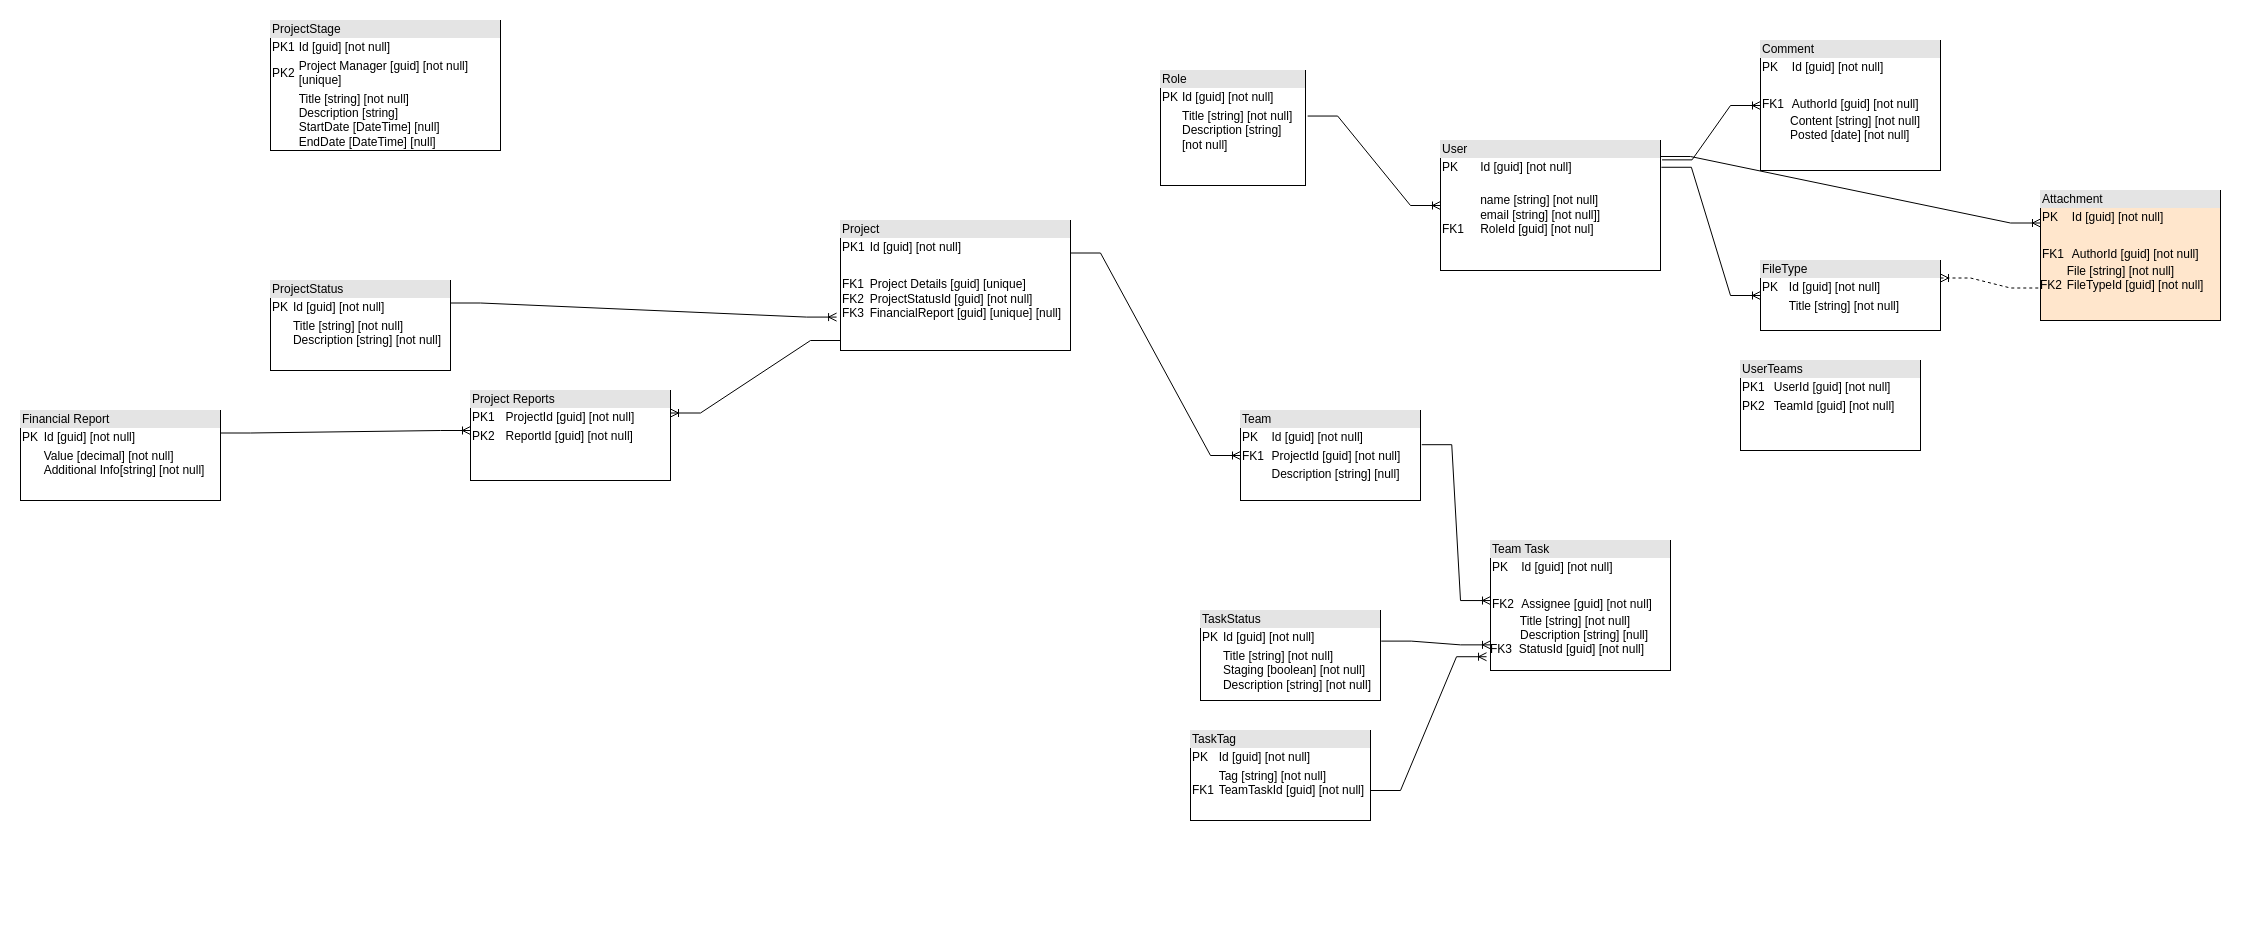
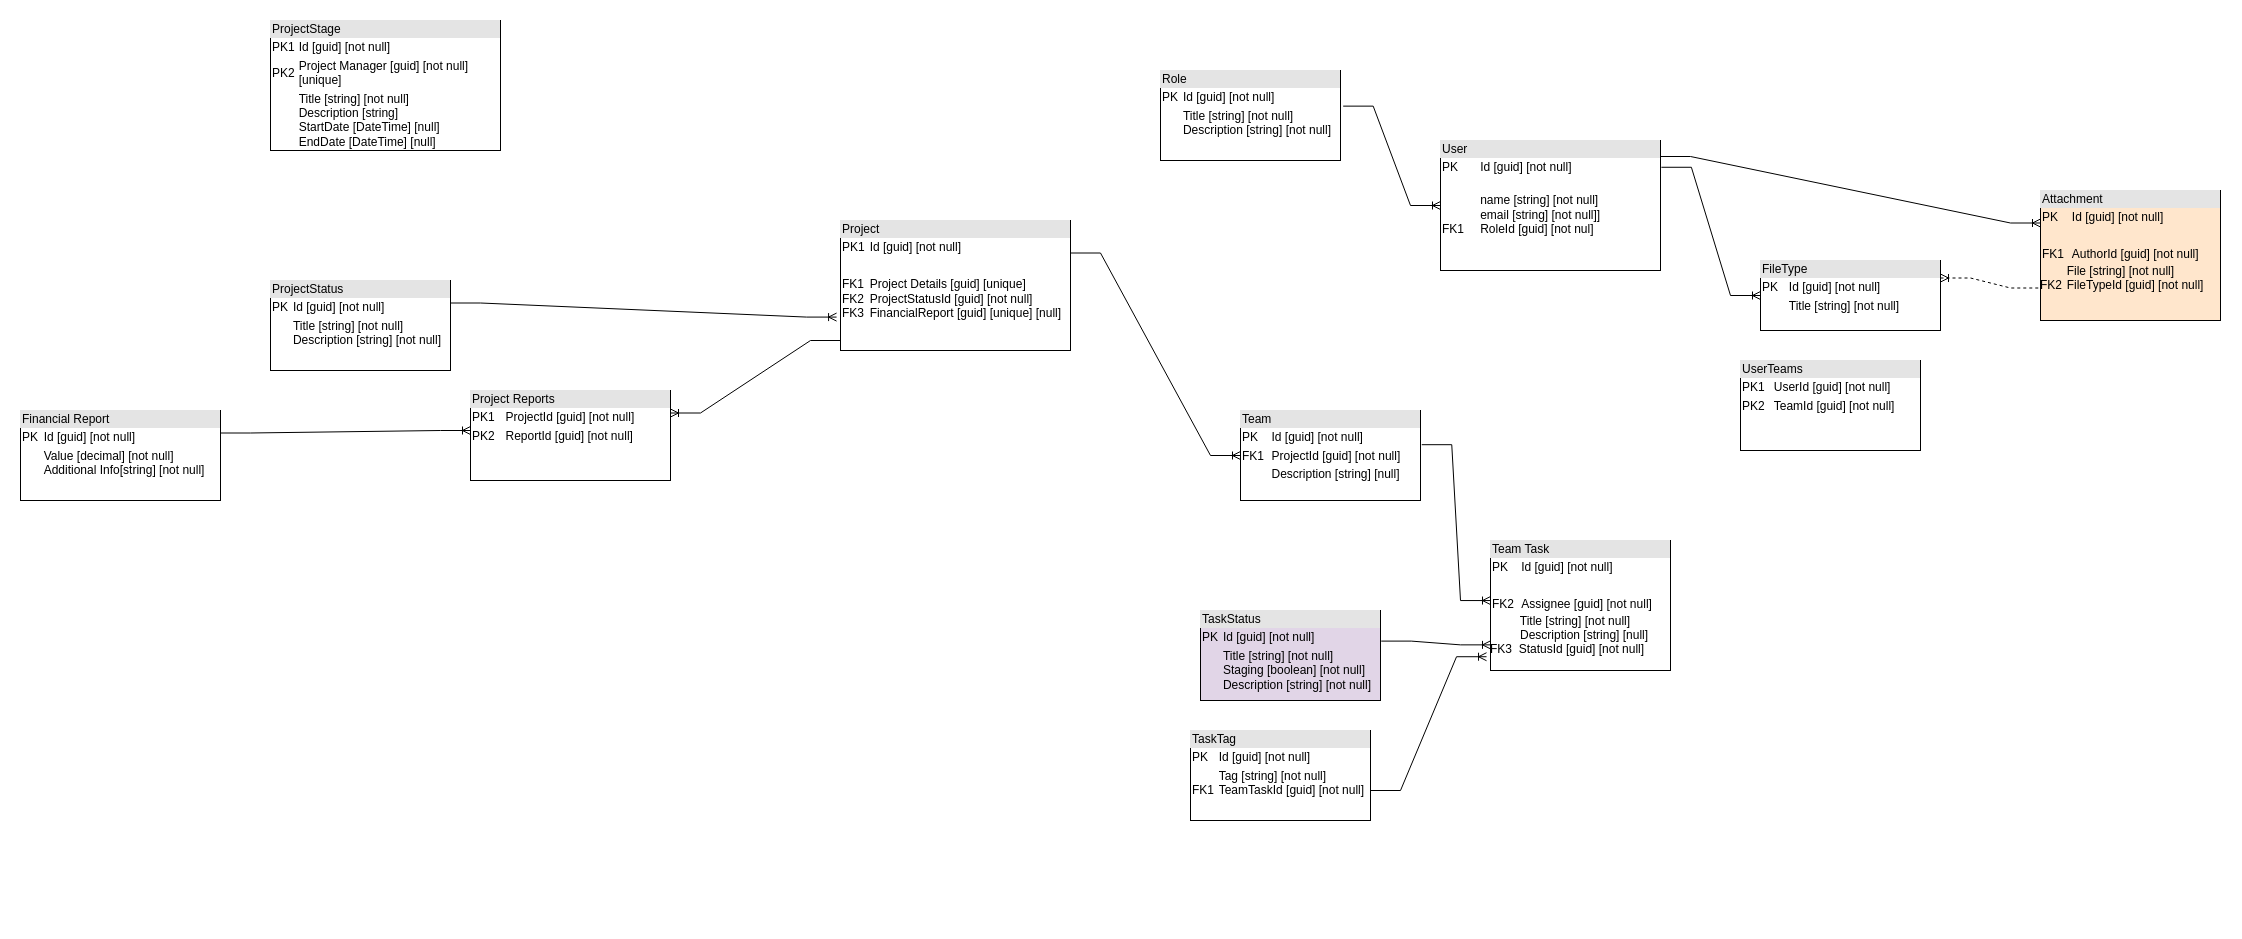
- <mxCell id="10" value="&lt;div style=&quot;box-sizing:border-box;width:100%;background:#e4e4e4;padding:2px;&quot;&gt;Comment&lt;/div&gt;&lt;table style=&quot;width:100%;font-size:1em;&quot; cellpadding=&quot;2&quot; cellspacing=&quot;0&quot;&gt;&lt;tbody&gt;&lt;tr&gt;&lt;td&gt;PK&lt;/td&gt;&lt;td&gt;Id [guid] [not null]&lt;/td&gt;&lt;/tr&gt;&lt;tr&gt;&lt;td&gt;&lt;br&gt;&lt;/td&gt;&lt;td&gt;&lt;br&gt;&lt;/td&gt;&lt;/tr&gt;&lt;tr&gt;&lt;td&gt;FK1&lt;/td&gt;&lt;td&gt;AuthorId [guid] [not null]&lt;/td&gt;&lt;/tr&gt;&lt;/tbody&gt;&lt;/table&gt;&lt;span style=&quot;white-space: pre;&quot;&gt;&lt;span style=&quot;white-space: pre;&quot;&gt;&#09; &lt;/span&gt;Content [string] [not null]&lt;br/&gt;&lt;span style=&quot;white-space: pre;&quot;&gt;&#09; Posted [date] [not null]&lt;/span&gt;&lt;br/&gt;&lt;br&gt;&lt;/span&gt;" style="verticalAlign=top;align=left;overflow=fill;html=1;whiteSpace=wrap;" parent="1" vertex="1"><mxGeometry x="1760" y="40" width="180" height="130" as="geometry" /></mxCell>
- <mxCell id="11" value="&lt;div style=&quot;box-sizing:border-box;width:100%;background:#e4e4e4;padding:2px;&quot;&gt;Role&lt;/div&gt;&lt;table style=&quot;width:100%;font-size:1em;&quot; cellpadding=&quot;2&quot; cellspacing=&quot;0&quot;&gt;&lt;tbody&gt;&lt;tr&gt;&lt;td&gt;PK&lt;/td&gt;&lt;td&gt;Id [guid] [not null]&lt;/td&gt;&lt;/tr&gt;&lt;tr&gt;&lt;td&gt;&lt;br&gt;&lt;/td&gt;&lt;td&gt;Title [string] [not null]&lt;br&gt;Description [string] [not null]&lt;/td&gt;&lt;/tr&gt;&lt;tr&gt;&lt;td&gt;&lt;/td&gt;&lt;td&gt;&lt;br&gt;&lt;/td&gt;&lt;/tr&gt;&lt;/tbody&gt;&lt;/table&gt;" style="verticalAlign=top;align=left;overflow=fill;html=1;whiteSpace=wrap;" parent="1" vertex="1"><mxGeometry x="1160" y="70" width="145" height="115" as="geometry" /></mxCell>
+ <mxCell id="11" value="&lt;div style=&quot;box-sizing:border-box;width:100%;background:#e4e4e4;padding:2px;&quot;&gt;Role&lt;/div&gt;&lt;table style=&quot;width:100%;font-size:1em;&quot; cellpadding=&quot;2&quot; cellspacing=&quot;0&quot;&gt;&lt;tbody&gt;&lt;tr&gt;&lt;td&gt;PK&lt;/td&gt;&lt;td&gt;Id [guid] [not null]&lt;/td&gt;&lt;/tr&gt;&lt;tr&gt;&lt;td&gt;&lt;br&gt;&lt;/td&gt;&lt;td&gt;Title [string] [not null]&lt;br&gt;Description [string] [not null]&lt;/td&gt;&lt;/tr&gt;&lt;tr&gt;&lt;td&gt;&lt;/td&gt;&lt;td&gt;&lt;br&gt;&lt;/td&gt;&lt;/tr&gt;&lt;/tbody&gt;&lt;/table&gt;" style="verticalAlign=top;align=left;overflow=fill;html=1;whiteSpace=wrap;" parent="1" vertex="1"><mxGeometry x="1160" y="70" width="180" height="90" as="geometry" /></mxCell>
- <mxCell id="18" value="" style="edgeStyle=entityRelationEdgeStyle;fontSize=12;html=1;endArrow=ERoneToMany;rounded=0;exitX=1.007;exitY=0.149;exitDx=0;exitDy=0;entryX=0;entryY=0.5;entryDx=0;entryDy=0;exitPerimeter=0;" parent="1" source="2" target="10" edge="1"><mxGeometry width="100" height="100" relative="1" as="geometry"><mxPoint x="1701" y="-40" as="sourcePoint" /><mxPoint x="1780" y="176" as="targetPoint" /></mxGeometry></mxCell>
- <mxCell id="17" value="&lt;div style=&quot;box-sizing:border-box;width:100%;background:#e4e4e4;padding:2px;&quot;&gt;TaskStatus&lt;/div&gt;&lt;table style=&quot;width:100%;font-size:1em;&quot; cellpadding=&quot;2&quot; cellspacing=&quot;0&quot;&gt;&lt;tbody&gt;&lt;tr&gt;&lt;td&gt;PK&lt;/td&gt;&lt;td&gt;Id [guid] [not null]&lt;/td&gt;&lt;/tr&gt;&lt;tr&gt;&lt;td&gt;&lt;br&gt;&lt;/td&gt;&lt;td&gt;Title [string] [not null]&lt;br&gt;Staging [boolean] [not null]&lt;br&gt;Description [string] [not null]&lt;/td&gt;&lt;/tr&gt;&lt;tr&gt;&lt;td&gt;&lt;/td&gt;&lt;td&gt;&lt;br&gt;&lt;/td&gt;&lt;/tr&gt;&lt;/tbody&gt;&lt;/table&gt;" style="verticalAlign=top;align=left;overflow=fill;html=1;whiteSpace=wrap;" parent="1" vertex="1"><mxGeometry x="1200" y="610" width="180" height="90" as="geometry" /></mxCell>
+ <mxCell id="17" value="&lt;div style=&quot;box-sizing:border-box;width:100%;background:#e4e4e4;padding:2px;&quot;&gt;TaskStatus&lt;/div&gt;&lt;table style=&quot;width:100%;font-size:1em;&quot; cellpadding=&quot;2&quot; cellspacing=&quot;0&quot;&gt;&lt;tbody&gt;&lt;tr&gt;&lt;td&gt;PK&lt;/td&gt;&lt;td&gt;Id [guid] [not null]&lt;/td&gt;&lt;/tr&gt;&lt;tr&gt;&lt;td&gt;&lt;br&gt;&lt;/td&gt;&lt;td&gt;Title [string] [not null]&lt;br&gt;Staging [boolean] [not null]&lt;br&gt;Description [string] [not null]&lt;/td&gt;&lt;/tr&gt;&lt;tr&gt;&lt;td&gt;&lt;/td&gt;&lt;td&gt;&lt;br&gt;&lt;/td&gt;&lt;/tr&gt;&lt;/tbody&gt;&lt;/table&gt;" style="verticalAlign=top;align=left;overflow=fill;html=1;whiteSpace=wrap;fillColor=#e1d5e7;" parent="1" vertex="1"><mxGeometry x="1200" y="610" width="180" height="90" as="geometry" /></mxCell>
